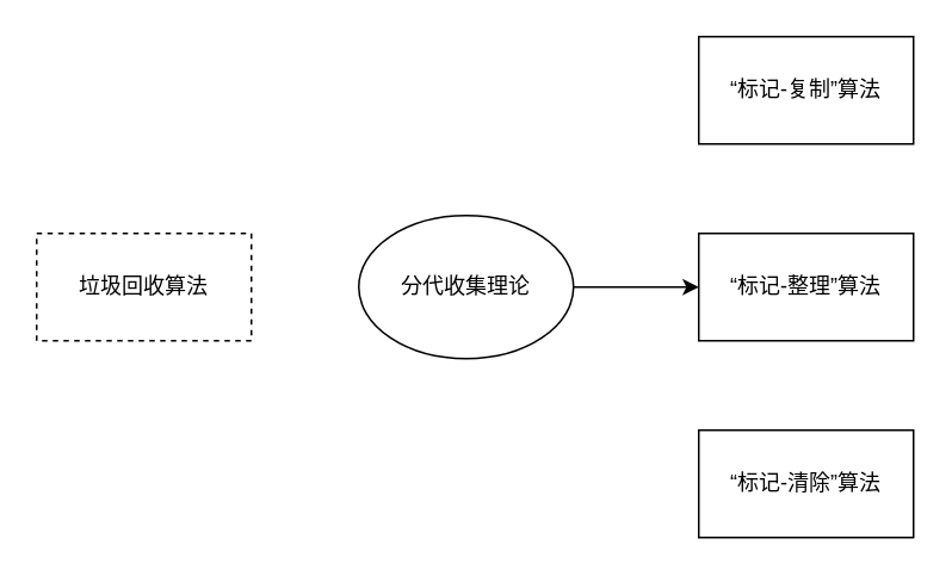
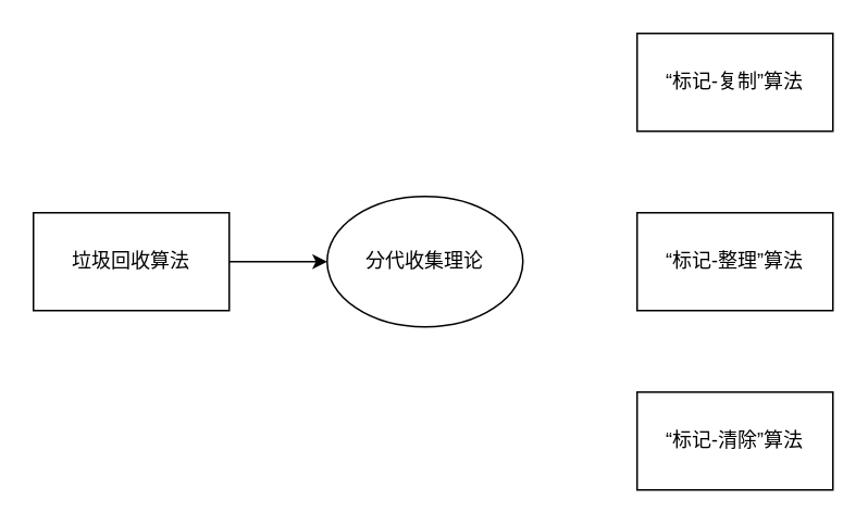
- <mxCell id="3" value="垃圾回收算法" style="rounded=0;whiteSpace=wrap;html=1;dashed=1;" parent="1" vertex="1"><mxGeometry x="20" y="130" width="120" height="60" as="geometry" /></mxCell>
+ <mxCell id="3" value="垃圾回收算法" style="rounded=0;whiteSpace=wrap;html=1;" parent="1" vertex="1"><mxGeometry x="20" y="130" width="120" height="60" as="geometry" /></mxCell>
+ <mxCell id="2" style="edgeStyle=orthogonalEdgeStyle;rounded=0;orthogonalLoop=1;jettySize=auto;html=1;exitX=1;exitY=0.5;exitDx=0;exitDy=0;entryX=0;entryY=0.5;entryDx=0;entryDy=0;curved=1;" parent="1" source="3" target="5" edge="1"><mxGeometry relative="1" as="geometry" /></mxCell>
- <mxCell id="4" style="edgeStyle=orthogonalEdgeStyle;rounded=0;orthogonalLoop=1;jettySize=auto;html=1;exitX=1;exitY=0.5;exitDx=0;exitDy=0;entryX=0;entryY=0.5;entryDx=0;entryDy=0;curved=1;" parent="1" source="5" target="7" edge="1"><mxGeometry relative="1" as="geometry" /></mxCell>
